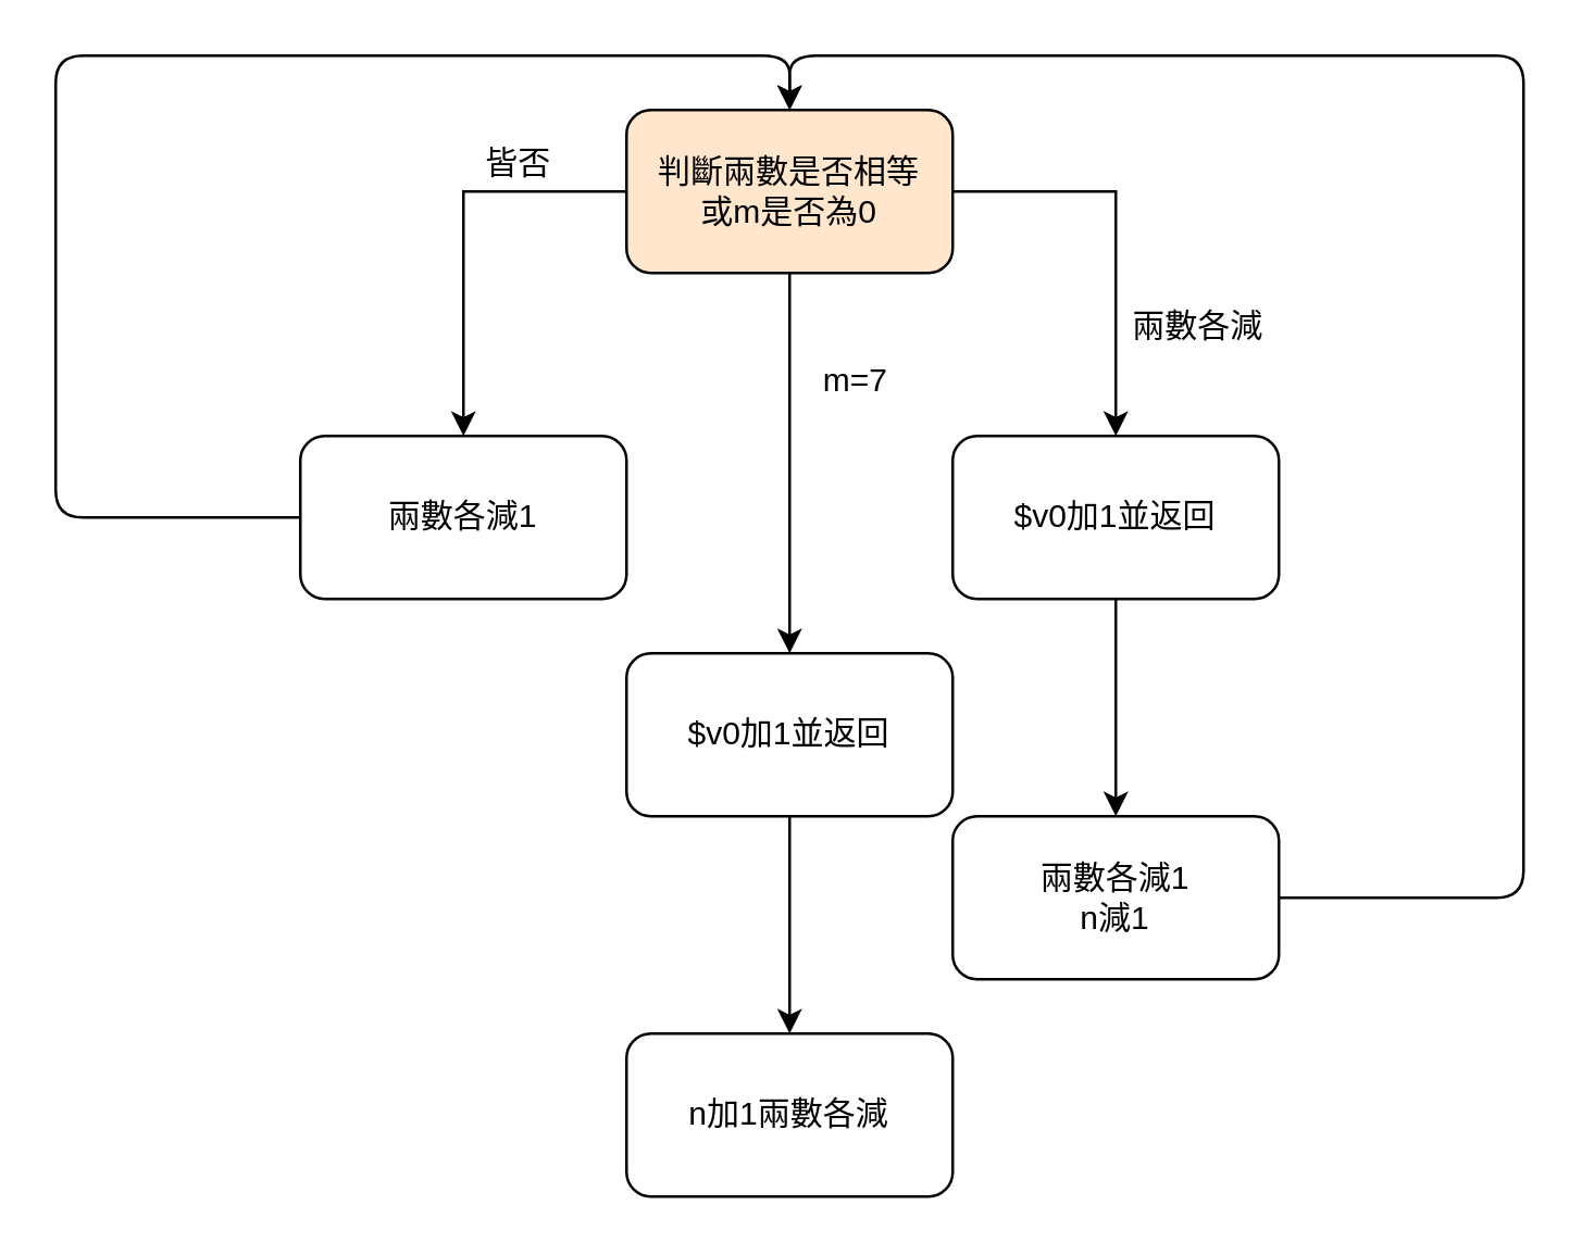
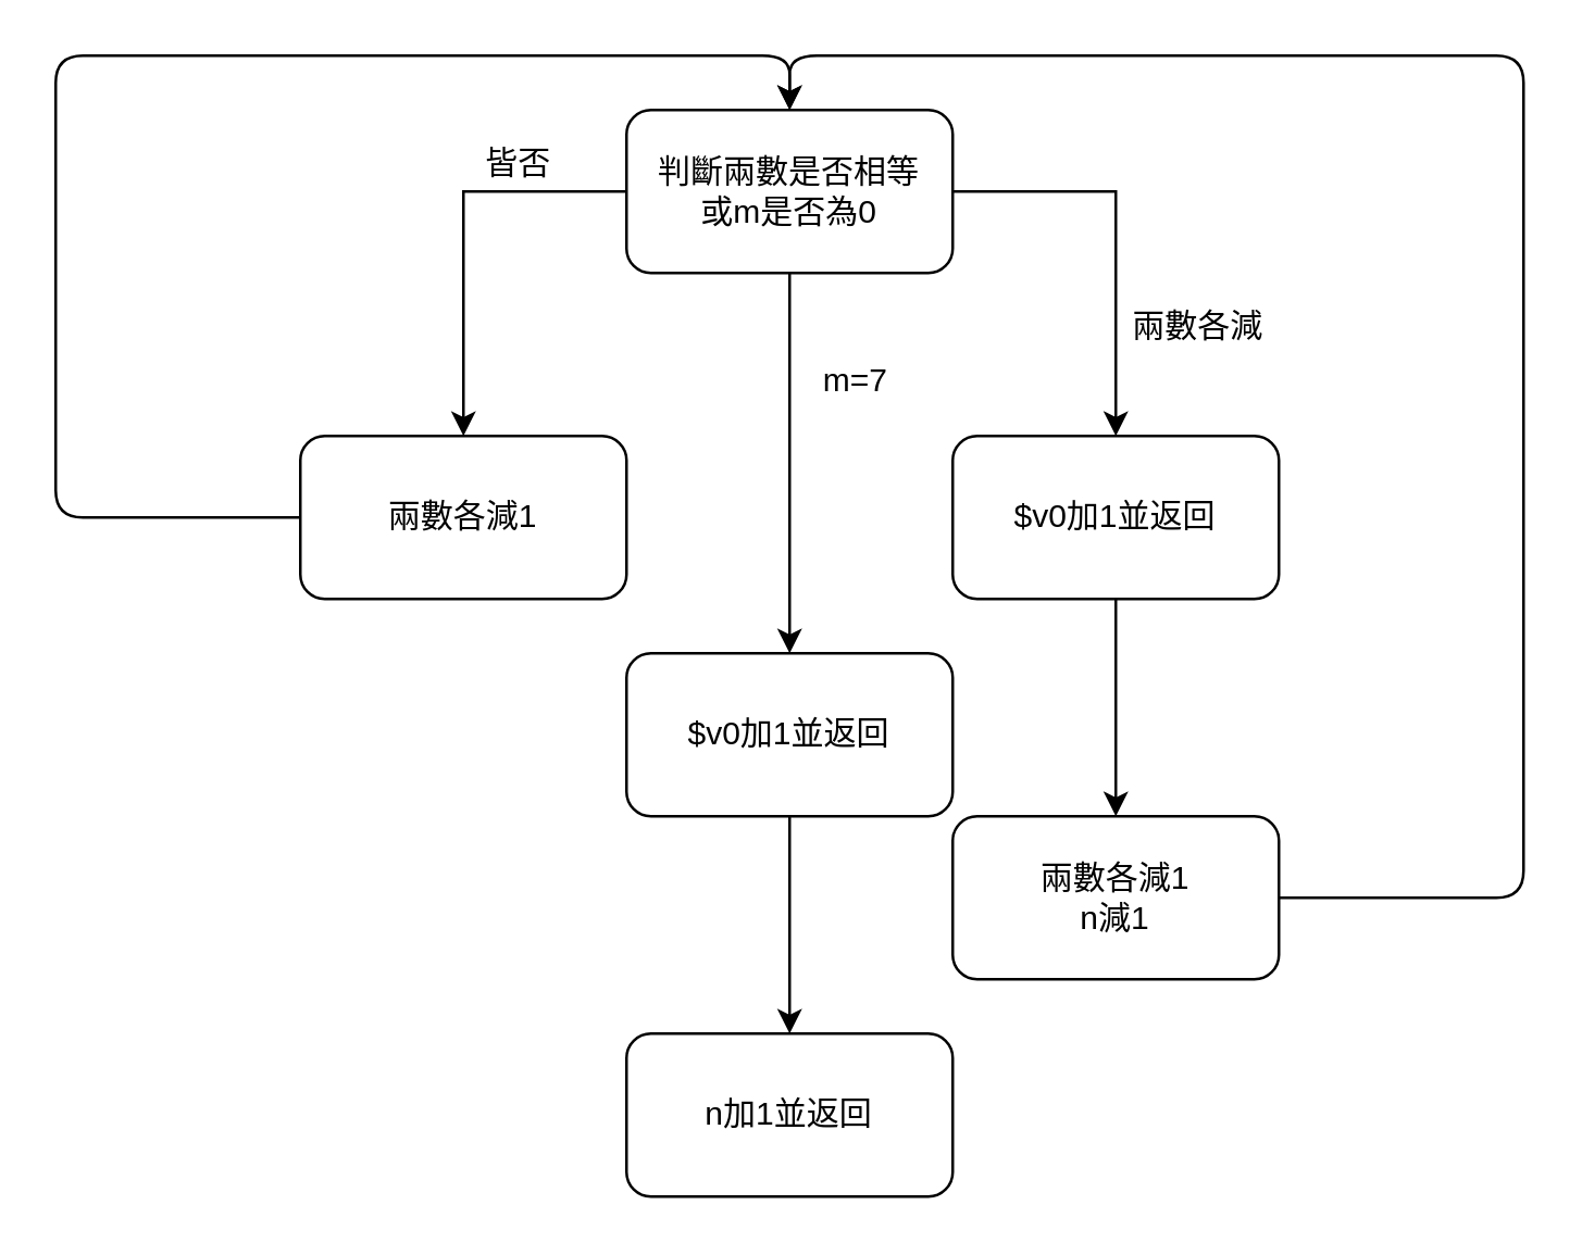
- <mxCell id="5" value="判斷兩數是否相等&lt;br&gt;或m是否為0" style="rounded=1;whiteSpace=wrap;html=1;fillColor=#ffe6cc;" parent="1" vertex="1"><mxGeometry x="230" y="40" width="120" height="60" as="geometry" /></mxCell>
+ <mxCell id="5" value="判斷兩數是否相等&lt;br&gt;或m是否為0" style="rounded=1;whiteSpace=wrap;html=1;" parent="1" vertex="1"><mxGeometry x="230" y="40" width="120" height="60" as="geometry" /></mxCell>
- <mxCell id="17" value="n加1兩數各減" style="rounded=1;whiteSpace=wrap;html=1;" parent="1" vertex="1"><mxGeometry x="230" y="380" width="120" height="60" as="geometry" /></mxCell>
+ <mxCell id="17" value="n加1並返回" style="rounded=1;whiteSpace=wrap;html=1;" parent="1" vertex="1"><mxGeometry x="230" y="380" width="120" height="60" as="geometry" /></mxCell>
